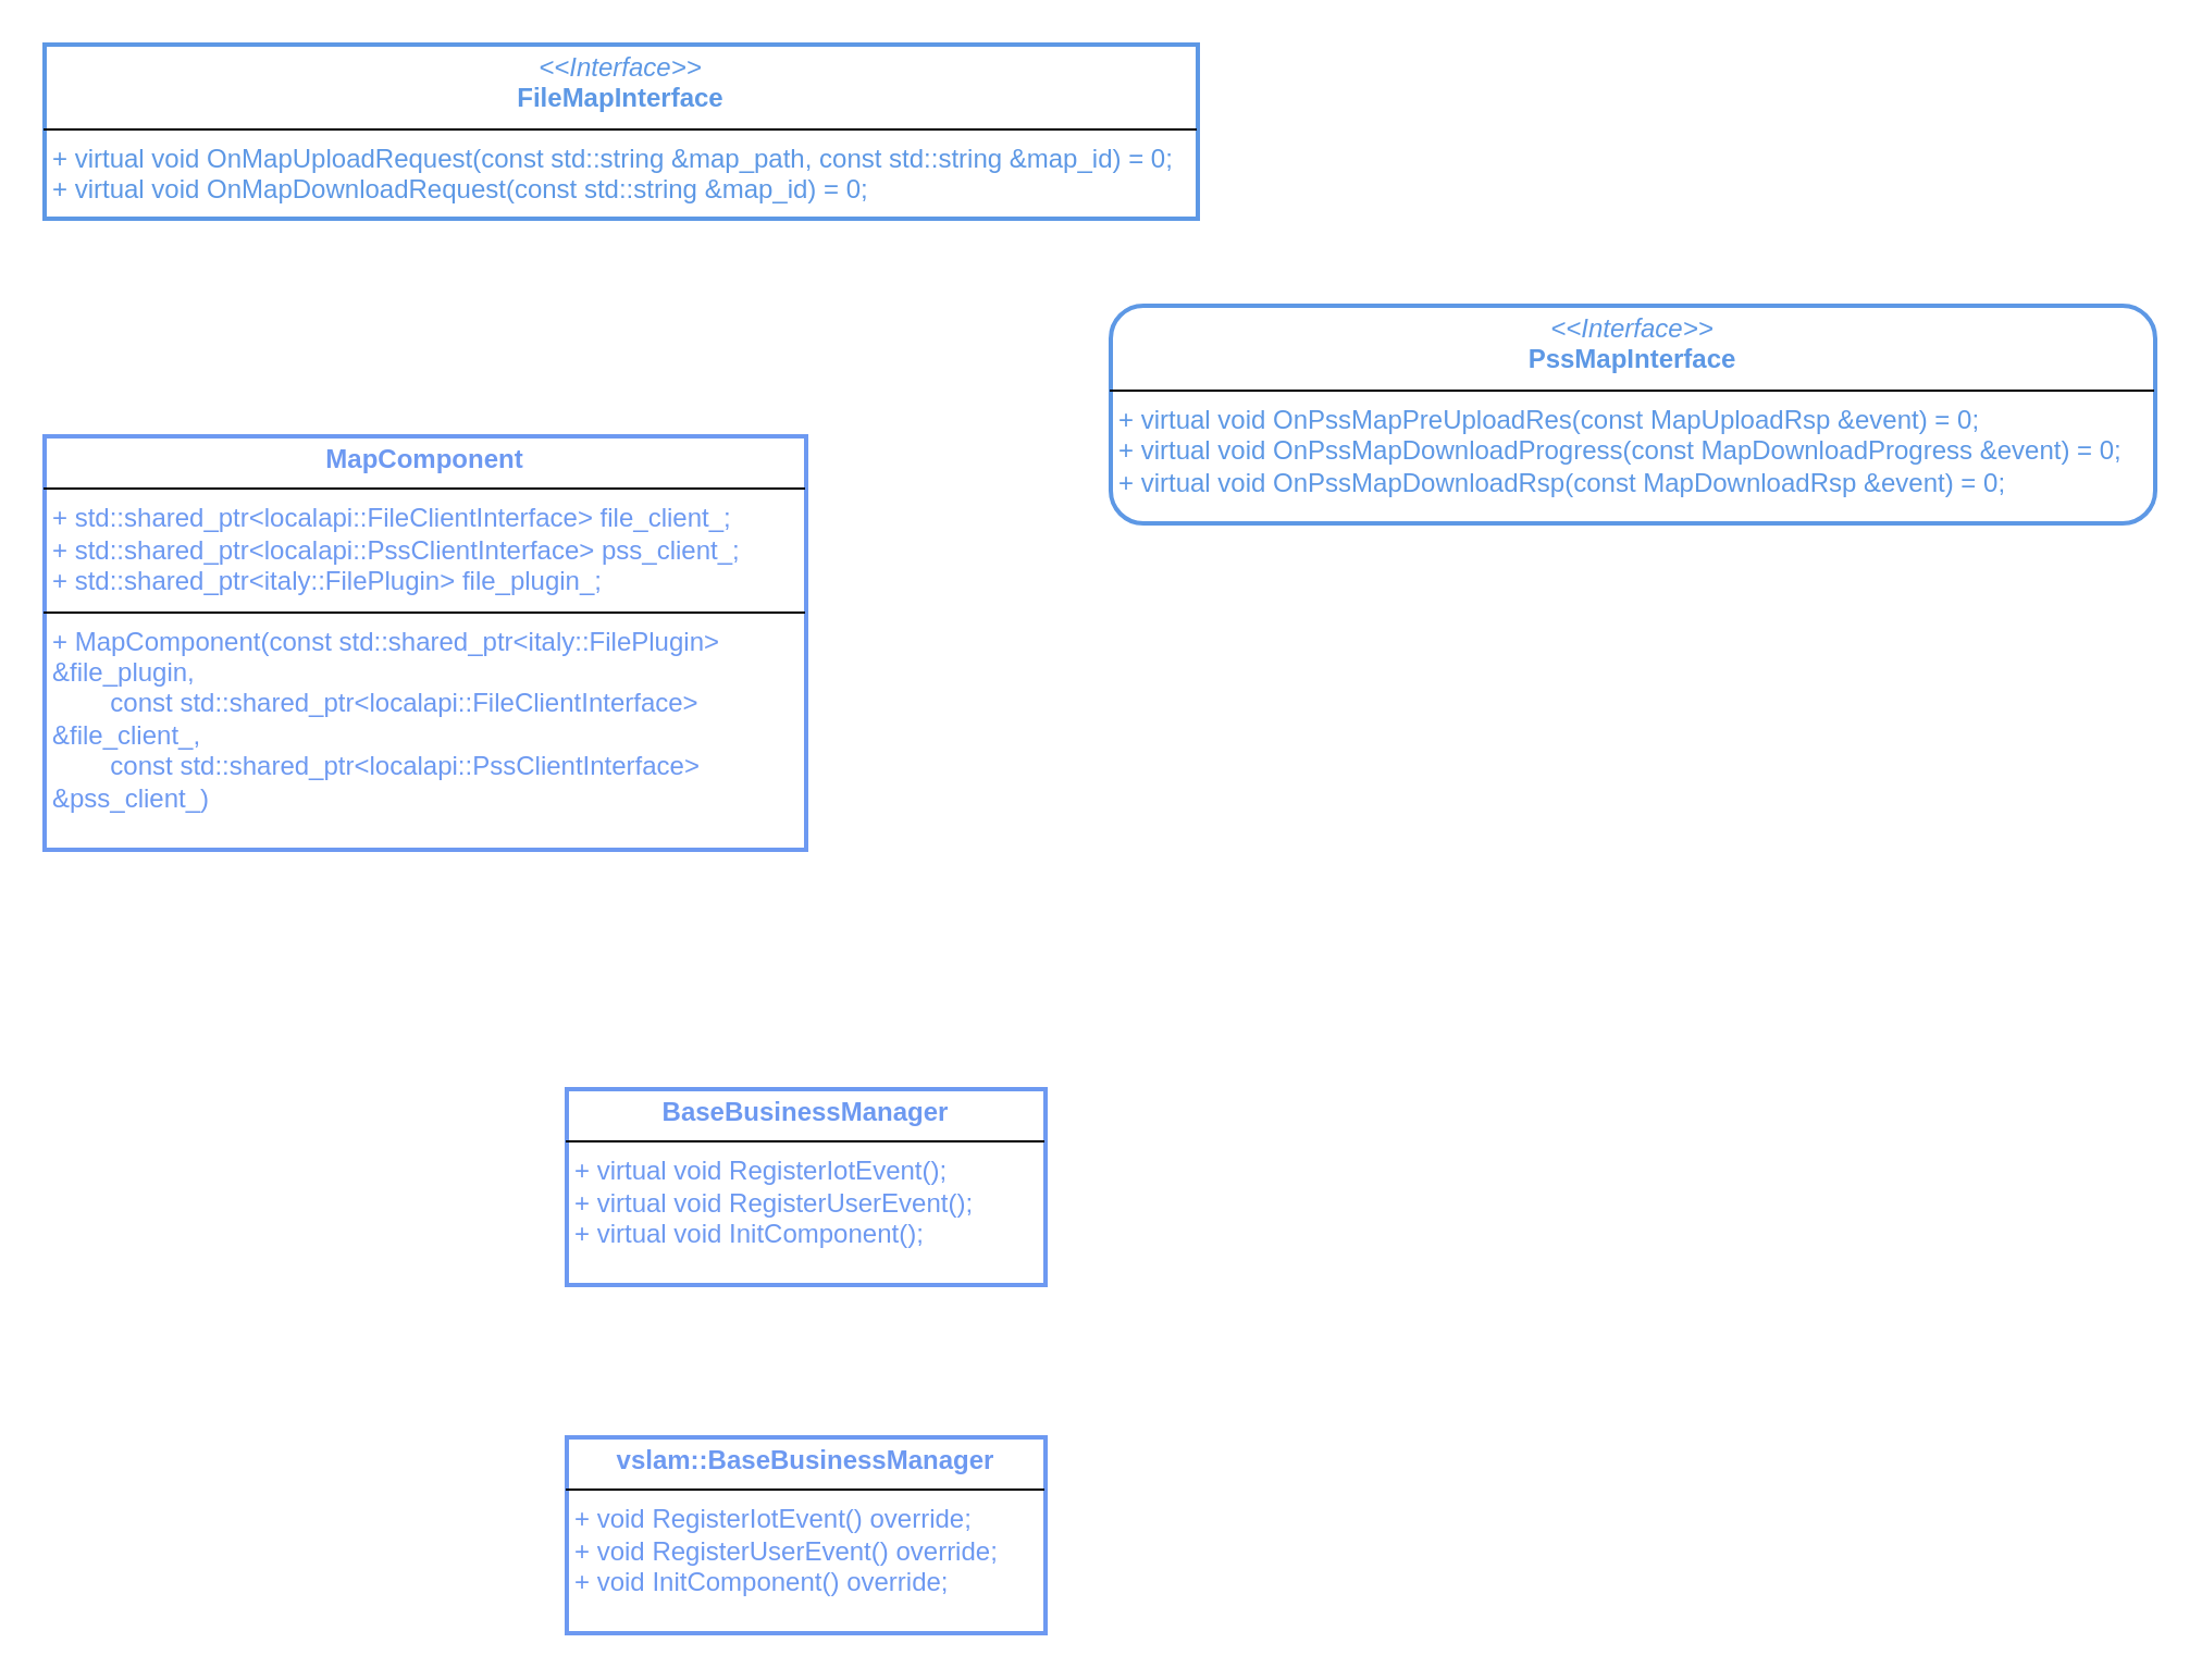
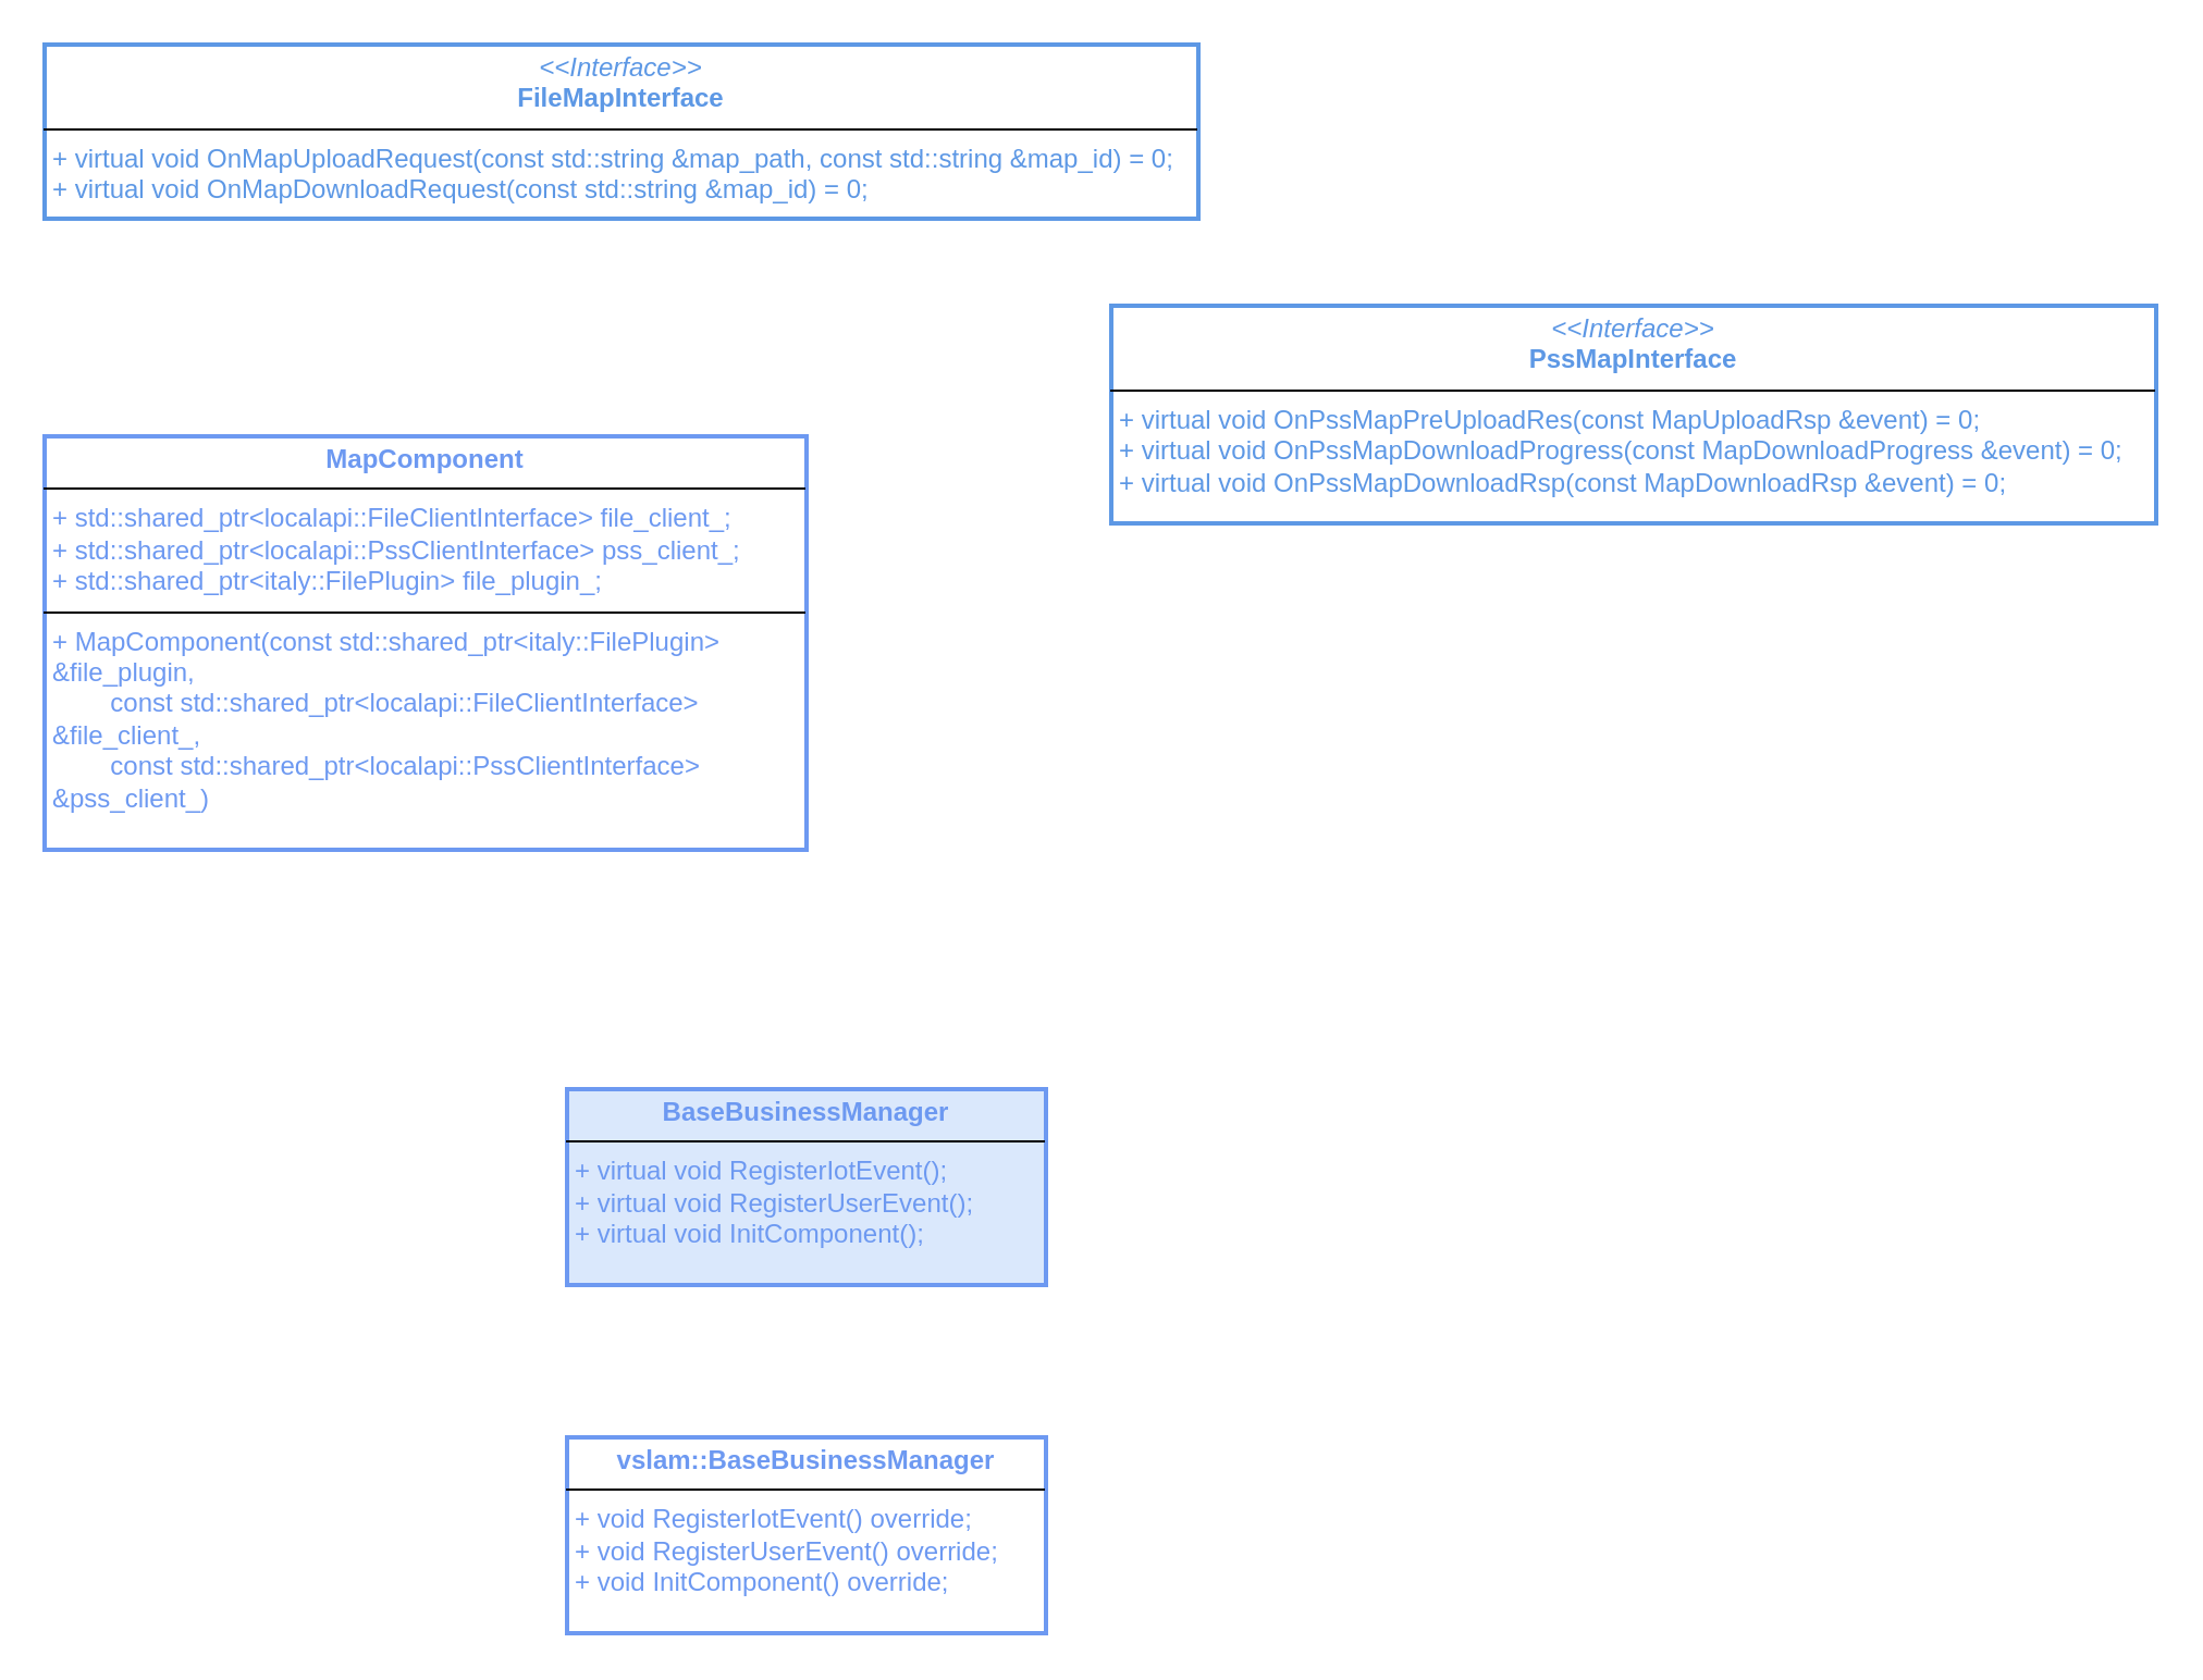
- <mxCell id="4" value="&lt;p style=&quot;margin:0px;margin-top:4px;text-align:center;&quot;&gt;&lt;font color=&quot;#5d98e5&quot;&gt;&lt;i&gt;&amp;lt;&amp;lt;Interface&amp;gt;&amp;gt;&lt;/i&gt;&lt;br&gt;&lt;b&gt;PssMapInterface&lt;/b&gt;&lt;/font&gt;&lt;/p&gt;&lt;hr size=&quot;1&quot; style=&quot;border-style:solid;&quot;&gt;&lt;p style=&quot;margin:0px;margin-left:4px;&quot;&gt;&lt;font color=&quot;#5d98e5&quot;&gt;+ virtual void OnPssMapPreUploadRes(const MapUploadRsp &amp;amp;event) = 0;&lt;br&gt;+ virtual void OnPssMapDownloadProgress(const MapDownloadProgress &amp;amp;event) = 0;&lt;/font&gt;&lt;/p&gt;&lt;p style=&quot;margin:0px;margin-left:4px;&quot;&gt;&lt;font color=&quot;#5d98e5&quot;&gt;+ virtual void OnPssMapDownloadRsp(const MapDownloadRsp &amp;amp;event) = 0;&lt;/font&gt;&lt;/p&gt;" style="verticalAlign=top;align=left;overflow=fill;html=1;whiteSpace=wrap;strokeColor=#5D98E5;strokeWidth=2;rounded=1;" vertex="1" parent="1"><mxGeometry x="510" y="140" width="480" height="100" as="geometry" /></mxCell>
+ <mxCell id="4" value="&lt;p style=&quot;margin:0px;margin-top:4px;text-align:center;&quot;&gt;&lt;font color=&quot;#5d98e5&quot;&gt;&lt;i&gt;&amp;lt;&amp;lt;Interface&amp;gt;&amp;gt;&lt;/i&gt;&lt;br&gt;&lt;b&gt;PssMapInterface&lt;/b&gt;&lt;/font&gt;&lt;/p&gt;&lt;hr size=&quot;1&quot; style=&quot;border-style:solid;&quot;&gt;&lt;p style=&quot;margin:0px;margin-left:4px;&quot;&gt;&lt;font color=&quot;#5d98e5&quot;&gt;+ virtual void OnPssMapPreUploadRes(const MapUploadRsp &amp;amp;event) = 0;&lt;br&gt;+ virtual void OnPssMapDownloadProgress(const MapDownloadProgress &amp;amp;event) = 0;&lt;/font&gt;&lt;/p&gt;&lt;p style=&quot;margin:0px;margin-left:4px;&quot;&gt;&lt;font color=&quot;#5d98e5&quot;&gt;+ virtual void OnPssMapDownloadRsp(const MapDownloadRsp &amp;amp;event) = 0;&lt;/font&gt;&lt;/p&gt;" style="verticalAlign=top;align=left;overflow=fill;html=1;whiteSpace=wrap;strokeColor=#5D98E5;strokeWidth=2;" vertex="1" parent="1"><mxGeometry x="510" y="140" width="480" height="100" as="geometry" /></mxCell>
- <mxCell id="5" value="&lt;p style=&quot;margin:0px;margin-top:4px;text-align:center;&quot;&gt;&lt;b&gt;&lt;font color=&quot;#6d99f1&quot;&gt;BaseBusinessManager&lt;/font&gt;&lt;/b&gt;&lt;/p&gt;&lt;hr size=&quot;1&quot; style=&quot;border-style:solid;&quot;&gt;&lt;p style=&quot;margin:0px;margin-left:4px;&quot;&gt;&lt;font color=&quot;#6d99f1&quot;&gt;+ virtual void RegisterIotEvent();&lt;/font&gt;&lt;/p&gt;&lt;p style=&quot;margin:0px;margin-left:4px;&quot;&gt;&lt;font color=&quot;#6d99f1&quot;&gt;+ virtual void RegisterUserEvent();&lt;/font&gt;&lt;/p&gt;&lt;p style=&quot;margin:0px;margin-left:4px;&quot;&gt;&lt;font color=&quot;#6d99f1&quot;&gt;+ virtual void InitComponent();&lt;/font&gt;&lt;/p&gt;" style="verticalAlign=top;align=left;overflow=fill;html=1;whiteSpace=wrap;strokeColor=#6D99F1;strokeWidth=2;" vertex="1" parent="1"><mxGeometry x="260" y="500" width="220" height="90" as="geometry" /></mxCell>
+ <mxCell id="5" value="&lt;p style=&quot;margin:0px;margin-top:4px;text-align:center;&quot;&gt;&lt;b&gt;&lt;font color=&quot;#6d99f1&quot;&gt;BaseBusinessManager&lt;/font&gt;&lt;/b&gt;&lt;/p&gt;&lt;hr size=&quot;1&quot; style=&quot;border-style:solid;&quot;&gt;&lt;p style=&quot;margin:0px;margin-left:4px;&quot;&gt;&lt;font color=&quot;#6d99f1&quot;&gt;+ virtual void RegisterIotEvent();&lt;/font&gt;&lt;/p&gt;&lt;p style=&quot;margin:0px;margin-left:4px;&quot;&gt;&lt;font color=&quot;#6d99f1&quot;&gt;+ virtual void RegisterUserEvent();&lt;/font&gt;&lt;/p&gt;&lt;p style=&quot;margin:0px;margin-left:4px;&quot;&gt;&lt;font color=&quot;#6d99f1&quot;&gt;+ virtual void InitComponent();&lt;/font&gt;&lt;/p&gt;" style="verticalAlign=top;align=left;overflow=fill;html=1;whiteSpace=wrap;strokeColor=#6D99F1;strokeWidth=2;fillColor=#dae8fc;" vertex="1" parent="1"><mxGeometry x="260" y="500" width="220" height="90" as="geometry" /></mxCell>
